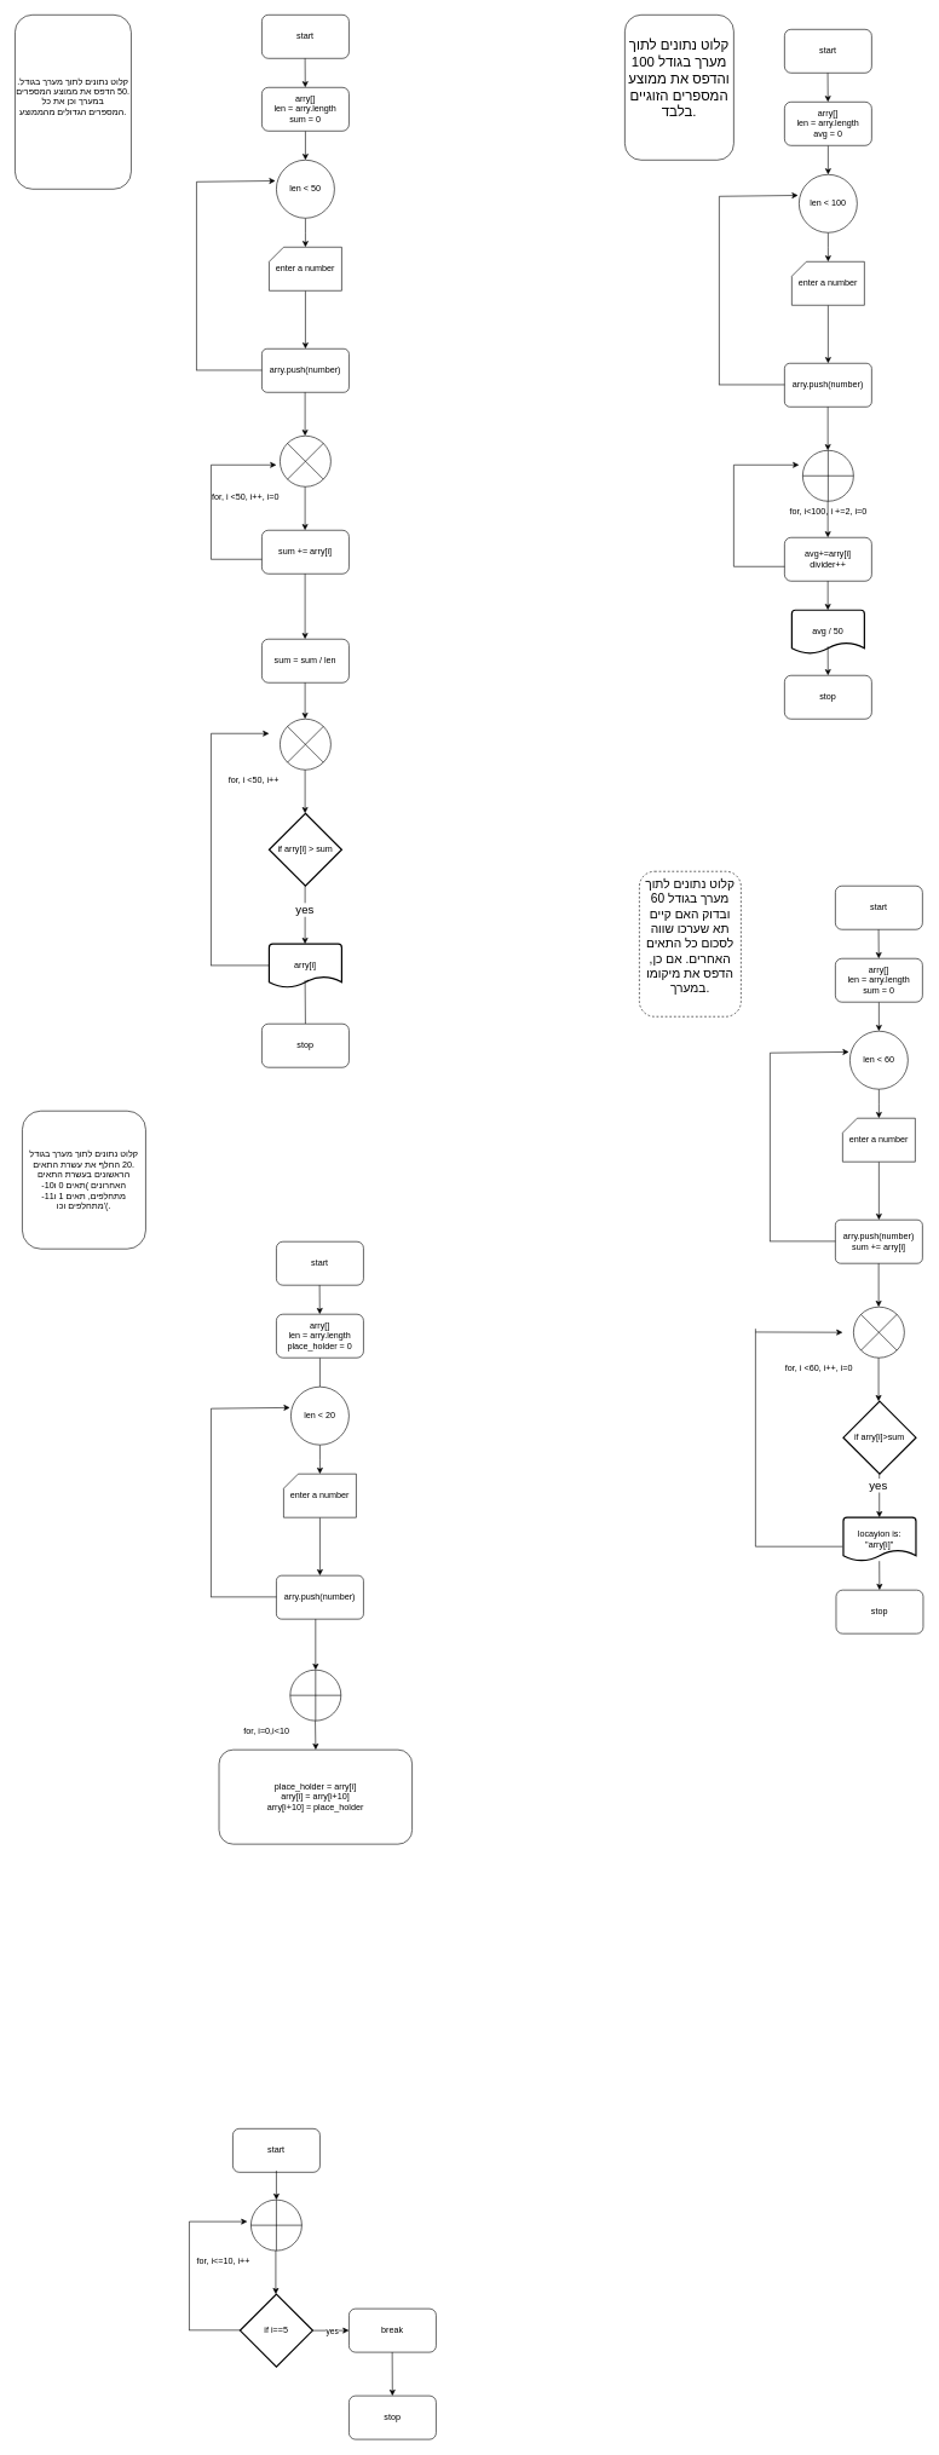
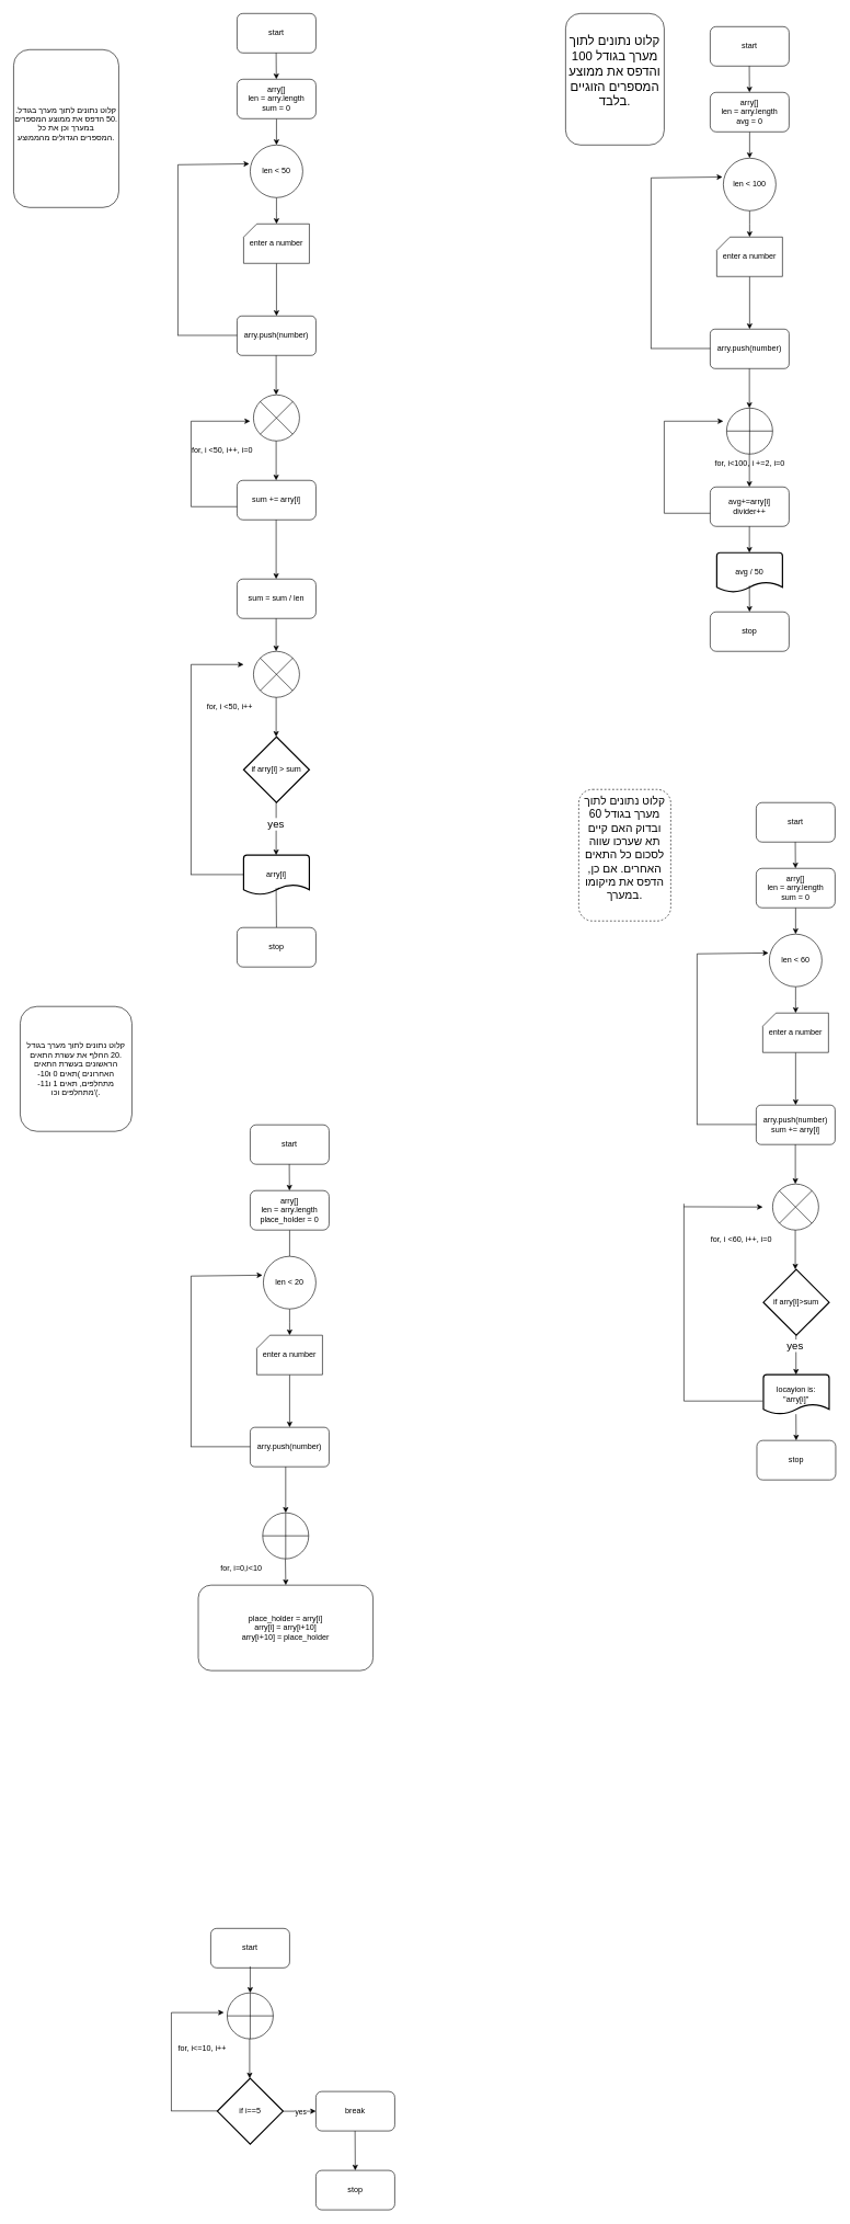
- <mxCell id="2" value="&lt;div&gt;.קלוט נתונים לתוך מערך בגודל .50 הדפס את ממוצע המספרים במערך וכן את כל&lt;/div&gt;&lt;div&gt;המספרים הגדולים מהממוצע.&lt;/div&gt;&lt;div&gt;&lt;br&gt;&lt;/div&gt;" style="rounded=1;whiteSpace=wrap;html=1;" vertex="1" parent="1"><mxGeometry y="20" width="160" height="240" as="geometry" x="20" /></mxCell>
+ <mxCell id="2" value="&lt;div&gt;.קלוט נתונים לתוך מערך בגודל .50 הדפס את ממוצע המספרים במערך וכן את כל&lt;/div&gt;&lt;div&gt;המספרים הגדולים מהממוצע.&lt;/div&gt;&lt;div&gt;&lt;br&gt;&lt;/div&gt;" style="rounded=1;whiteSpace=wrap;html=1;" vertex="1" parent="1"><mxGeometry x="20" y="75" width="160" height="240" as="geometry" /></mxCell>
